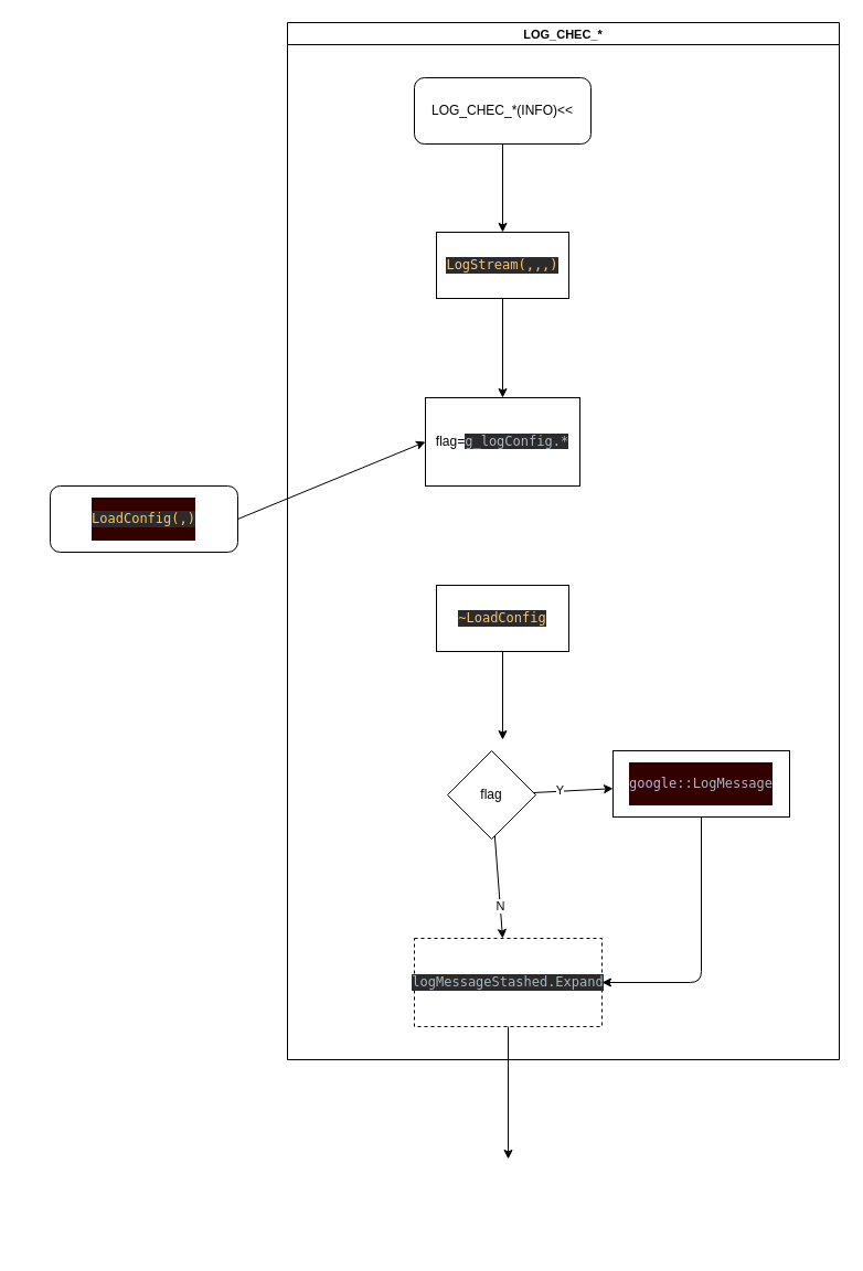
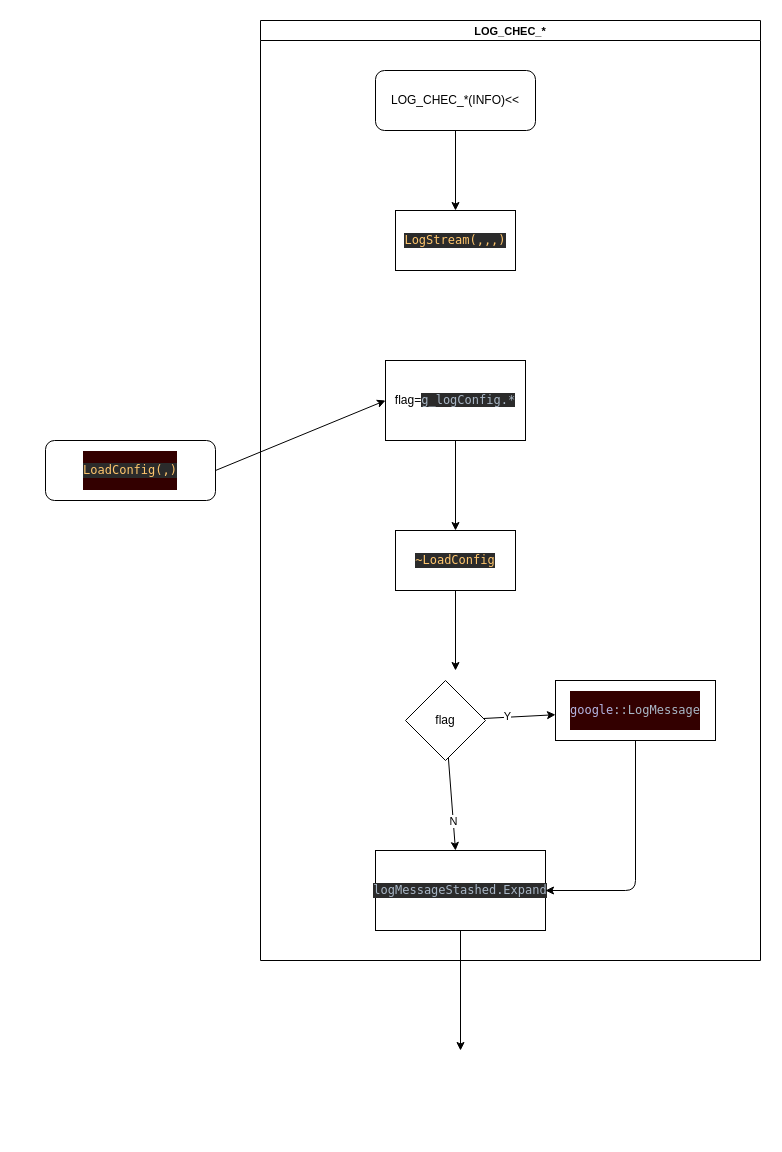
- <mxCell id="8" value="" style="edgeStyle=none;html=1;" parent="3" source="6" target="7" edge="1"><mxGeometry relative="1" as="geometry" /></mxCell>
+ <mxCell id="11" value="" style="edgeStyle=none;html=1;" parent="3" source="7" target="10" edge="1"><mxGeometry relative="1" as="geometry" /></mxCell>
- <mxCell id="18" value="&lt;pre style=&quot;background-color: #2b2b2b ; color: #a9b7c6 ; font-family: &amp;#34;jetbrains mono&amp;#34; , monospace ; font-size: 9.0pt&quot;&gt;logMessageStashed.Expand&lt;/pre&gt;" style="whiteSpace=wrap;html=1;dashed=1;" parent="3" vertex="1"><mxGeometry x="115" y="830" width="170" height="80" as="geometry" /></mxCell>
+ <mxCell id="18" value="&lt;pre style=&quot;background-color: #2b2b2b ; color: #a9b7c6 ; font-family: &amp;#34;jetbrains mono&amp;#34; , monospace ; font-size: 9.0pt&quot;&gt;logMessageStashed.Expand&lt;/pre&gt;" style="whiteSpace=wrap;html=1;" parent="3" vertex="1"><mxGeometry x="115" y="830" width="170" height="80" as="geometry" /></mxCell>
